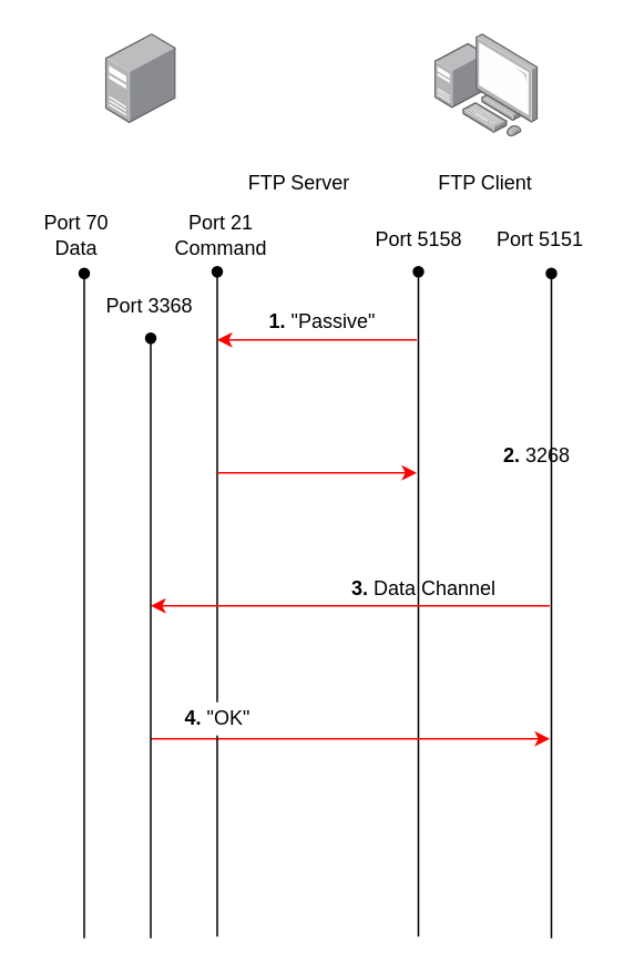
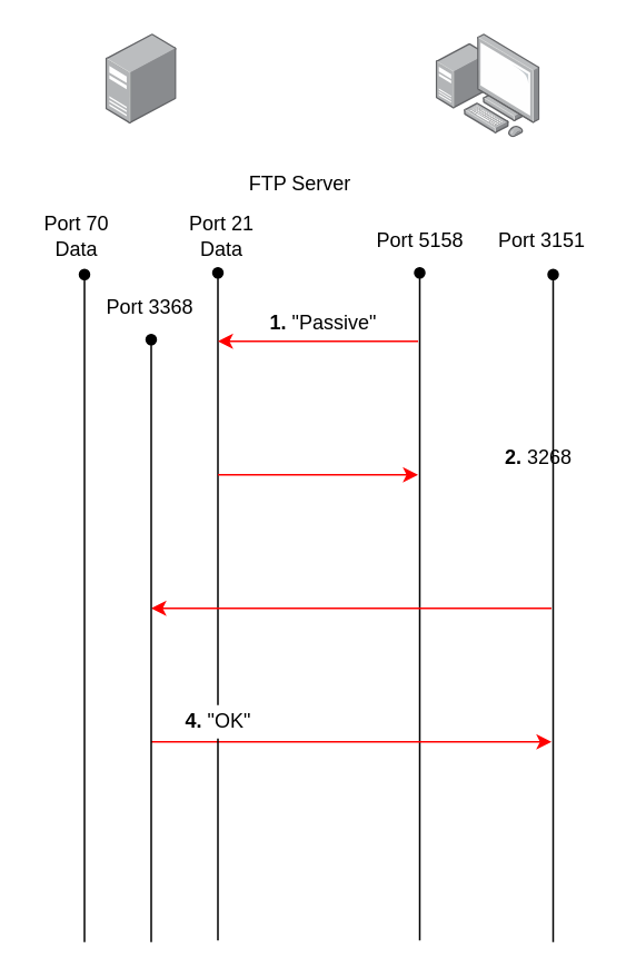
- <mxCell id="8" value="FTP Client" style="text;html=1;align=center;verticalAlign=middle;resizable=0;points=[];autosize=1;strokeColor=none;fillColor=none;" parent="1" vertex="1"><mxGeometry x="256" y="100" width="70" height="20" as="geometry" /></mxCell>
- <mxCell id="12" value="Port 21&lt;br&gt;Command" style="text;html=1;align=center;verticalAlign=middle;resizable=0;points=[];autosize=1;strokeColor=none;fillColor=none;" parent="1" vertex="1"><mxGeometry x="97" y="126" width="70" height="30" as="geometry" /></mxCell>
+ <mxCell id="12" value="Port 21&lt;br&gt;Data" style="text;html=1;align=center;verticalAlign=middle;resizable=0;points=[];autosize=1;strokeColor=none;fillColor=none;" parent="1" vertex="1"><mxGeometry x="97" y="126" width="70" height="30" as="geometry" /></mxCell>
- <mxCell id="11" value="Port 5151" style="text;html=1;align=center;verticalAlign=middle;resizable=0;points=[];autosize=1;strokeColor=none;fillColor=none;" parent="1" vertex="1"><mxGeometry x="289" y="134" width="70" height="20" as="geometry" /></mxCell>
+ <mxCell id="11" value="Port 3151" style="text;html=1;align=center;verticalAlign=middle;resizable=0;points=[];autosize=1;strokeColor=none;fillColor=none;" parent="1" vertex="1"><mxGeometry x="289" y="134" width="70" height="20" as="geometry" /></mxCell>
- <mxCell id="19" value="&lt;b&gt;3.&lt;/b&gt; Data Channel" style="text;html=1;align=center;verticalAlign=middle;resizable=0;points=[];autosize=1;strokeColor=none;fillColor=none;" parent="1" vertex="1"><mxGeometry x="204" y="344" width="100" height="20" as="geometry" /></mxCell>
